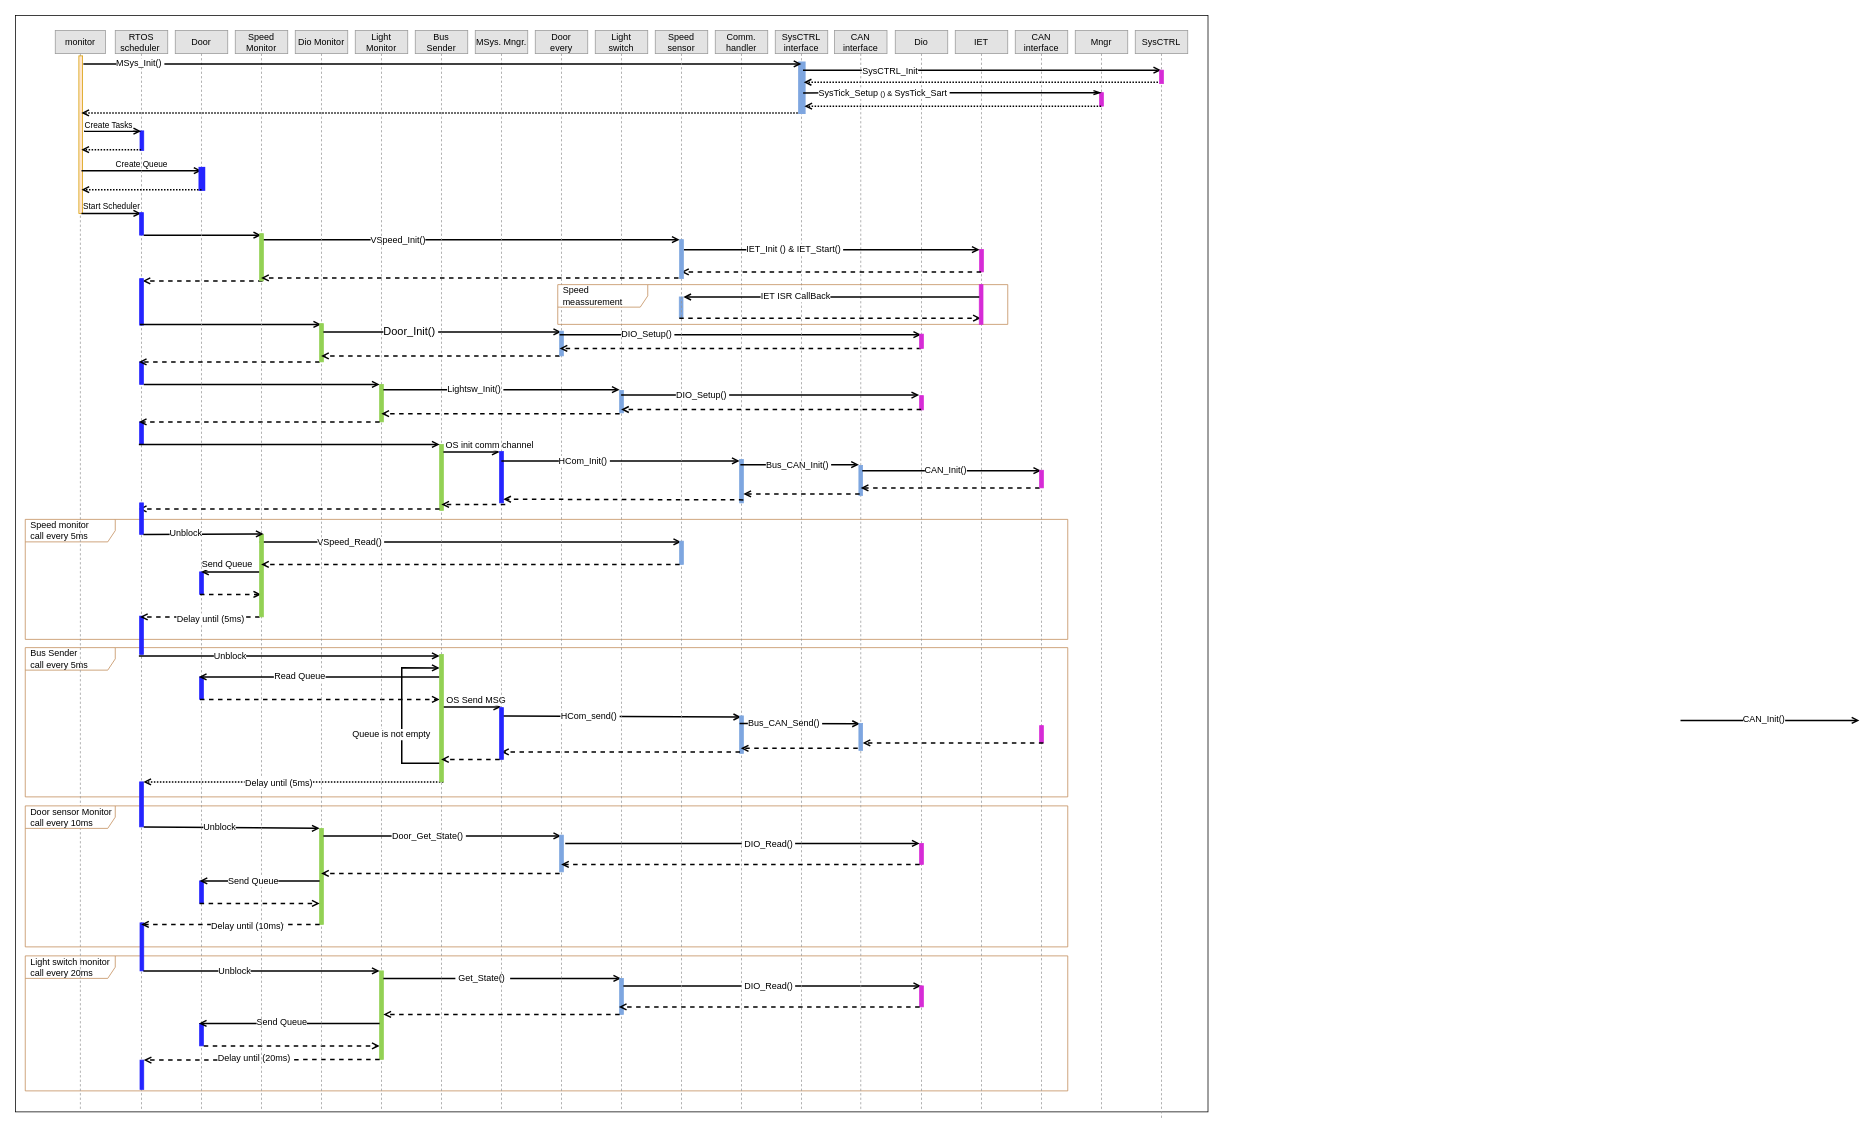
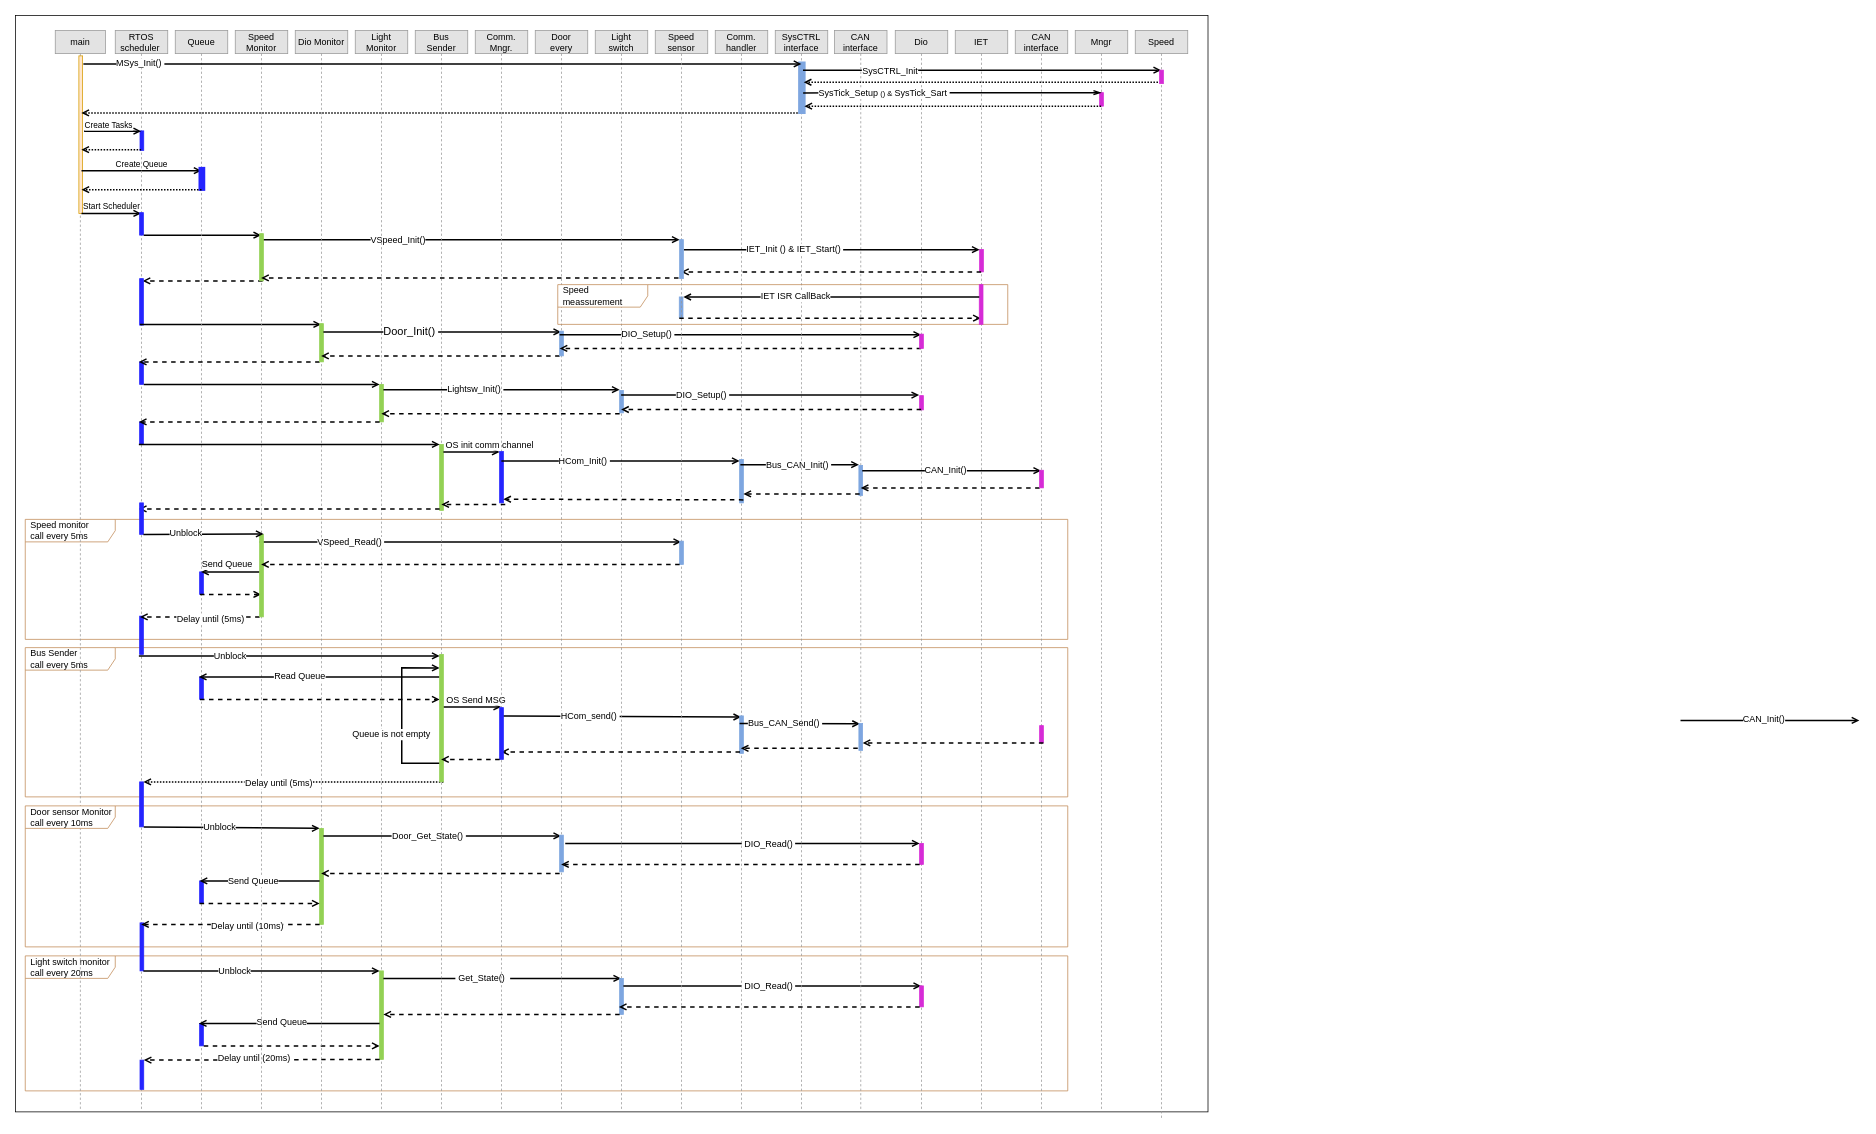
- <mxCell id="8" value="monitor" style="shape=umlLifeline;perimeter=lifelinePerimeter;whiteSpace=wrap;html=1;container=1;collapsible=0;recursiveResize=0;outlineConnect=0;size=31;fillColor=#E3E3E3;strokeColor=#999999;" vertex="1" parent="2"><mxGeometry x="53" y="20" width="67" height="1440" as="geometry" /></mxCell>
+ <mxCell id="8" value="main" style="shape=umlLifeline;perimeter=lifelinePerimeter;whiteSpace=wrap;html=1;container=1;collapsible=0;recursiveResize=0;outlineConnect=0;size=31;fillColor=#E3E3E3;strokeColor=#999999;" vertex="1" parent="2"><mxGeometry x="53" y="20" width="67" height="1440" as="geometry" /></mxCell>
- <mxCell id="29" value="Door" style="shape=umlLifeline;perimeter=lifelinePerimeter;whiteSpace=wrap;html=1;container=1;collapsible=0;recursiveResize=0;outlineConnect=0;size=31;fillColor=#E3E3E3;strokeColor=#999999;" vertex="1" parent="2"><mxGeometry x="213" y="20" width="70" height="1440" as="geometry" /></mxCell>
+ <mxCell id="29" value="Queue" style="shape=umlLifeline;perimeter=lifelinePerimeter;whiteSpace=wrap;html=1;container=1;collapsible=0;recursiveResize=0;outlineConnect=0;size=31;fillColor=#E3E3E3;strokeColor=#999999;" vertex="1" parent="2"><mxGeometry x="213" y="20" width="70" height="1440" as="geometry" /></mxCell>
- <mxCell id="86" value="MSys. Mngr." style="shape=umlLifeline;perimeter=lifelinePerimeter;whiteSpace=wrap;html=1;container=1;collapsible=0;recursiveResize=0;outlineConnect=0;size=31;fillColor=#E3E3E3;strokeColor=#999999;" vertex="1" parent="2"><mxGeometry x="613" y="20" width="70" height="1440" as="geometry" /></mxCell>
+ <mxCell id="86" value="Comm. Mngr." style="shape=umlLifeline;perimeter=lifelinePerimeter;whiteSpace=wrap;html=1;container=1;collapsible=0;recursiveResize=0;outlineConnect=0;size=31;fillColor=#E3E3E3;strokeColor=#999999;" vertex="1" parent="2"><mxGeometry x="613" y="20" width="70" height="1440" as="geometry" /></mxCell>
- <mxCell id="147" value="SysCTRL" style="shape=umlLifeline;perimeter=lifelinePerimeter;whiteSpace=wrap;html=1;container=1;collapsible=0;recursiveResize=0;outlineConnect=0;size=31;fillColor=#E3E3E3;strokeColor=#999999;" vertex="1" parent="2"><mxGeometry x="1493" y="20" width="70" height="1450" as="geometry" /></mxCell>
+ <mxCell id="147" value="Speed" style="shape=umlLifeline;perimeter=lifelinePerimeter;whiteSpace=wrap;html=1;container=1;collapsible=0;recursiveResize=0;outlineConnect=0;size=31;fillColor=#E3E3E3;strokeColor=#999999;" vertex="1" parent="2"><mxGeometry x="1493" y="20" width="70" height="1450" as="geometry" /></mxCell>
